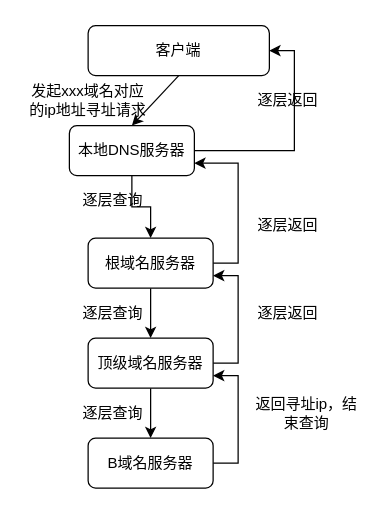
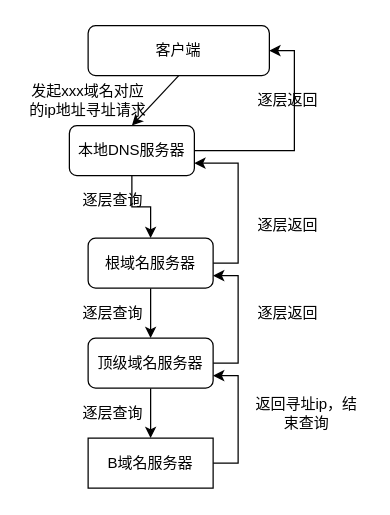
- <mxCell id="14" value="B域名服务器" style="rounded=1;whiteSpace=wrap;html=1;" vertex="1" parent="1"><mxGeometry x="70" y="350" width="100" height="40" as="geometry" /></mxCell>
+ <mxCell id="14" value="B域名服务器" style="whiteSpace=wrap;html=1;rounded=0;" vertex="1" parent="1"><mxGeometry x="70" y="350" width="100" height="40" as="geometry" /></mxCell>
